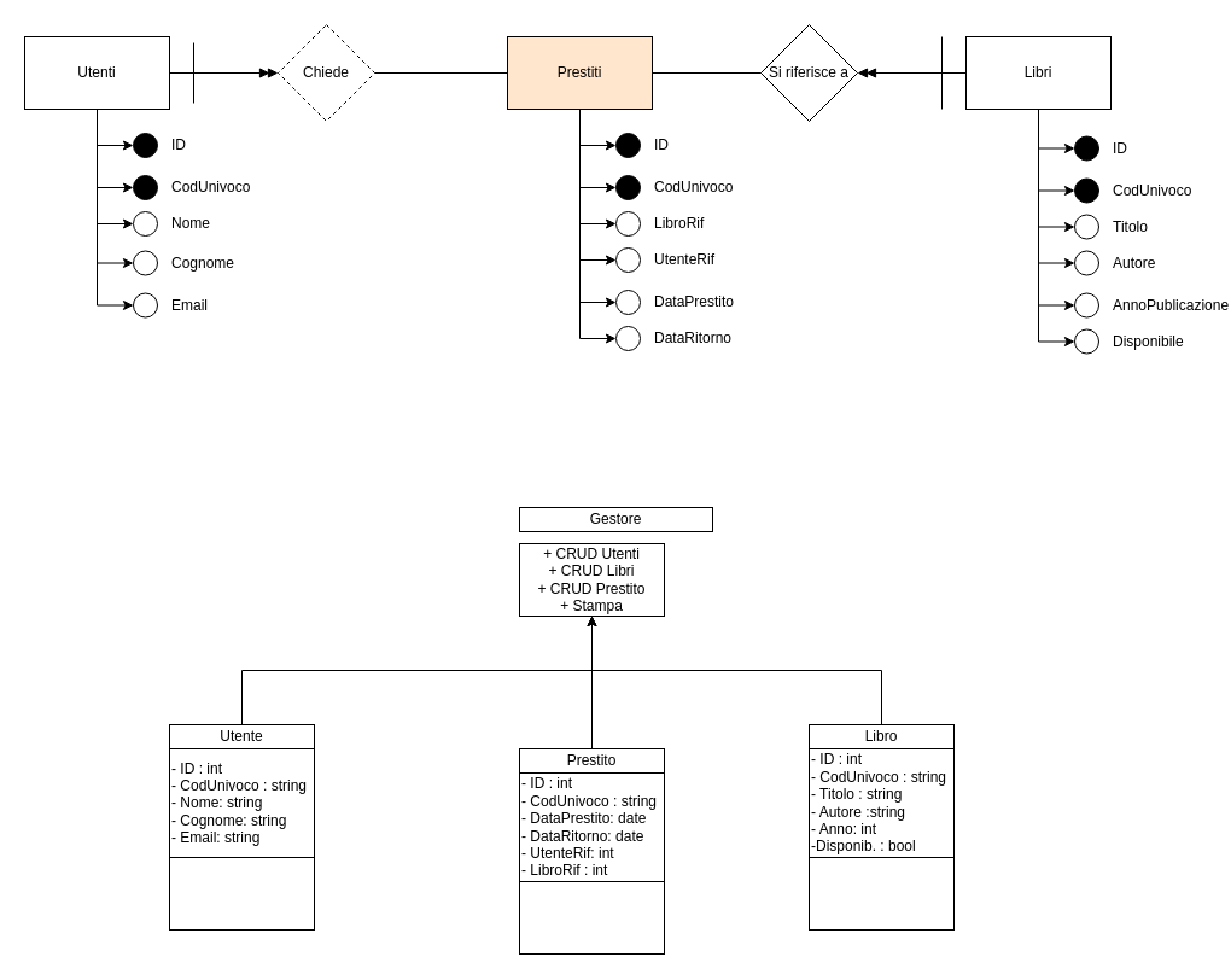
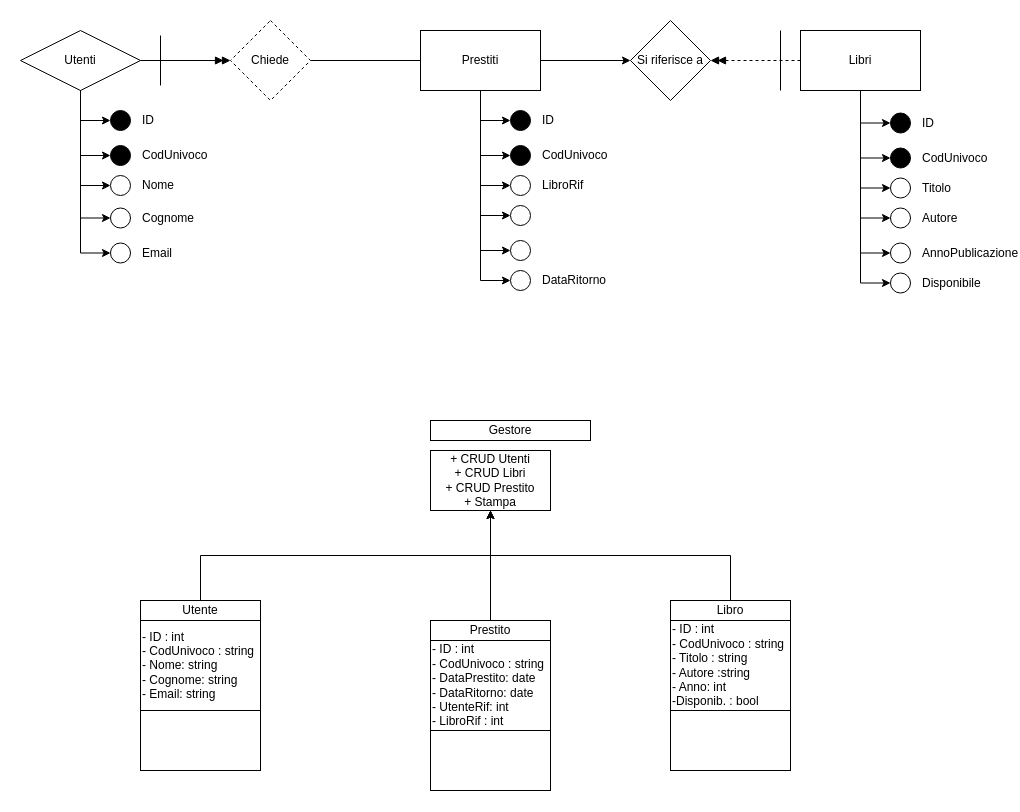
- <mxCell id="11" value="Utenti" style="rounded=0;whiteSpace=wrap;html=1;" vertex="1" parent="10"><mxGeometry width="120" height="60" as="geometry" /></mxCell>
+ <mxCell id="11" value="Utenti" style="rhombus;whiteSpace=wrap;html=1;" vertex="1" parent="10"><mxGeometry width="120" height="60" as="geometry" /></mxCell>
- <mxCell id="22" value="Prestiti" style="rounded=0;whiteSpace=wrap;html=1;fillColor=#ffe6cc;" vertex="1" parent="21"><mxGeometry width="120" height="60" as="geometry" /></mxCell>
+ <mxCell id="22" value="Prestiti" style="rounded=0;whiteSpace=wrap;html=1;" vertex="1" parent="21"><mxGeometry width="120" height="60" as="geometry" /></mxCell>
- <mxCell id="5" style="edgeStyle=orthogonalEdgeStyle;rounded=0;orthogonalLoop=1;jettySize=auto;html=1;exitX=1;exitY=0.5;exitDx=0;exitDy=0;entryX=0;entryY=0.5;entryDx=0;entryDy=0;endArrow=none;" edge="1" parent="1" source="22" target="7"><mxGeometry relative="1" as="geometry" /></mxCell>
+ <mxCell id="5" style="edgeStyle=orthogonalEdgeStyle;rounded=0;orthogonalLoop=1;jettySize=auto;html=1;exitX=1;exitY=0.5;exitDx=0;exitDy=0;entryX=0;entryY=0.5;entryDx=0;entryDy=0;" edge="1" parent="1" source="22" target="7"><mxGeometry relative="1" as="geometry" /></mxCell>
- <mxCell id="3" style="edgeStyle=orthogonalEdgeStyle;rounded=0;orthogonalLoop=1;jettySize=auto;html=1;exitX=0;exitY=0.5;exitDx=0;exitDy=0;entryX=1;entryY=0.5;entryDx=0;entryDy=0;endArrow=doubleBlock;endFill=1;" edge="1" parent="1" source="42" target="7"><mxGeometry relative="1" as="geometry" /></mxCell>
+ <mxCell id="3" style="edgeStyle=orthogonalEdgeStyle;rounded=0;orthogonalLoop=1;jettySize=auto;html=1;exitX=0;exitY=0.5;exitDx=0;exitDy=0;entryX=1;entryY=0.5;entryDx=0;entryDy=0;endArrow=doubleBlock;endFill=1;dashed=1;" edge="1" parent="1" source="42" target="7"><mxGeometry relative="1" as="geometry" /></mxCell>
- <mxCell id="30" value="UtenteRif" style="text;html=1;align=left;verticalAlign=middle;whiteSpace=wrap;rounded=0;" vertex="1" parent="21"><mxGeometry x="120" y="170" width="60" height="30" as="geometry" /></mxCell>
- <mxCell id="31" value="DataPrestito" style="text;html=1;align=left;verticalAlign=middle;whiteSpace=wrap;rounded=0;" vertex="1" parent="21"><mxGeometry x="120" y="205" width="60" height="30" as="geometry" /></mxCell>
